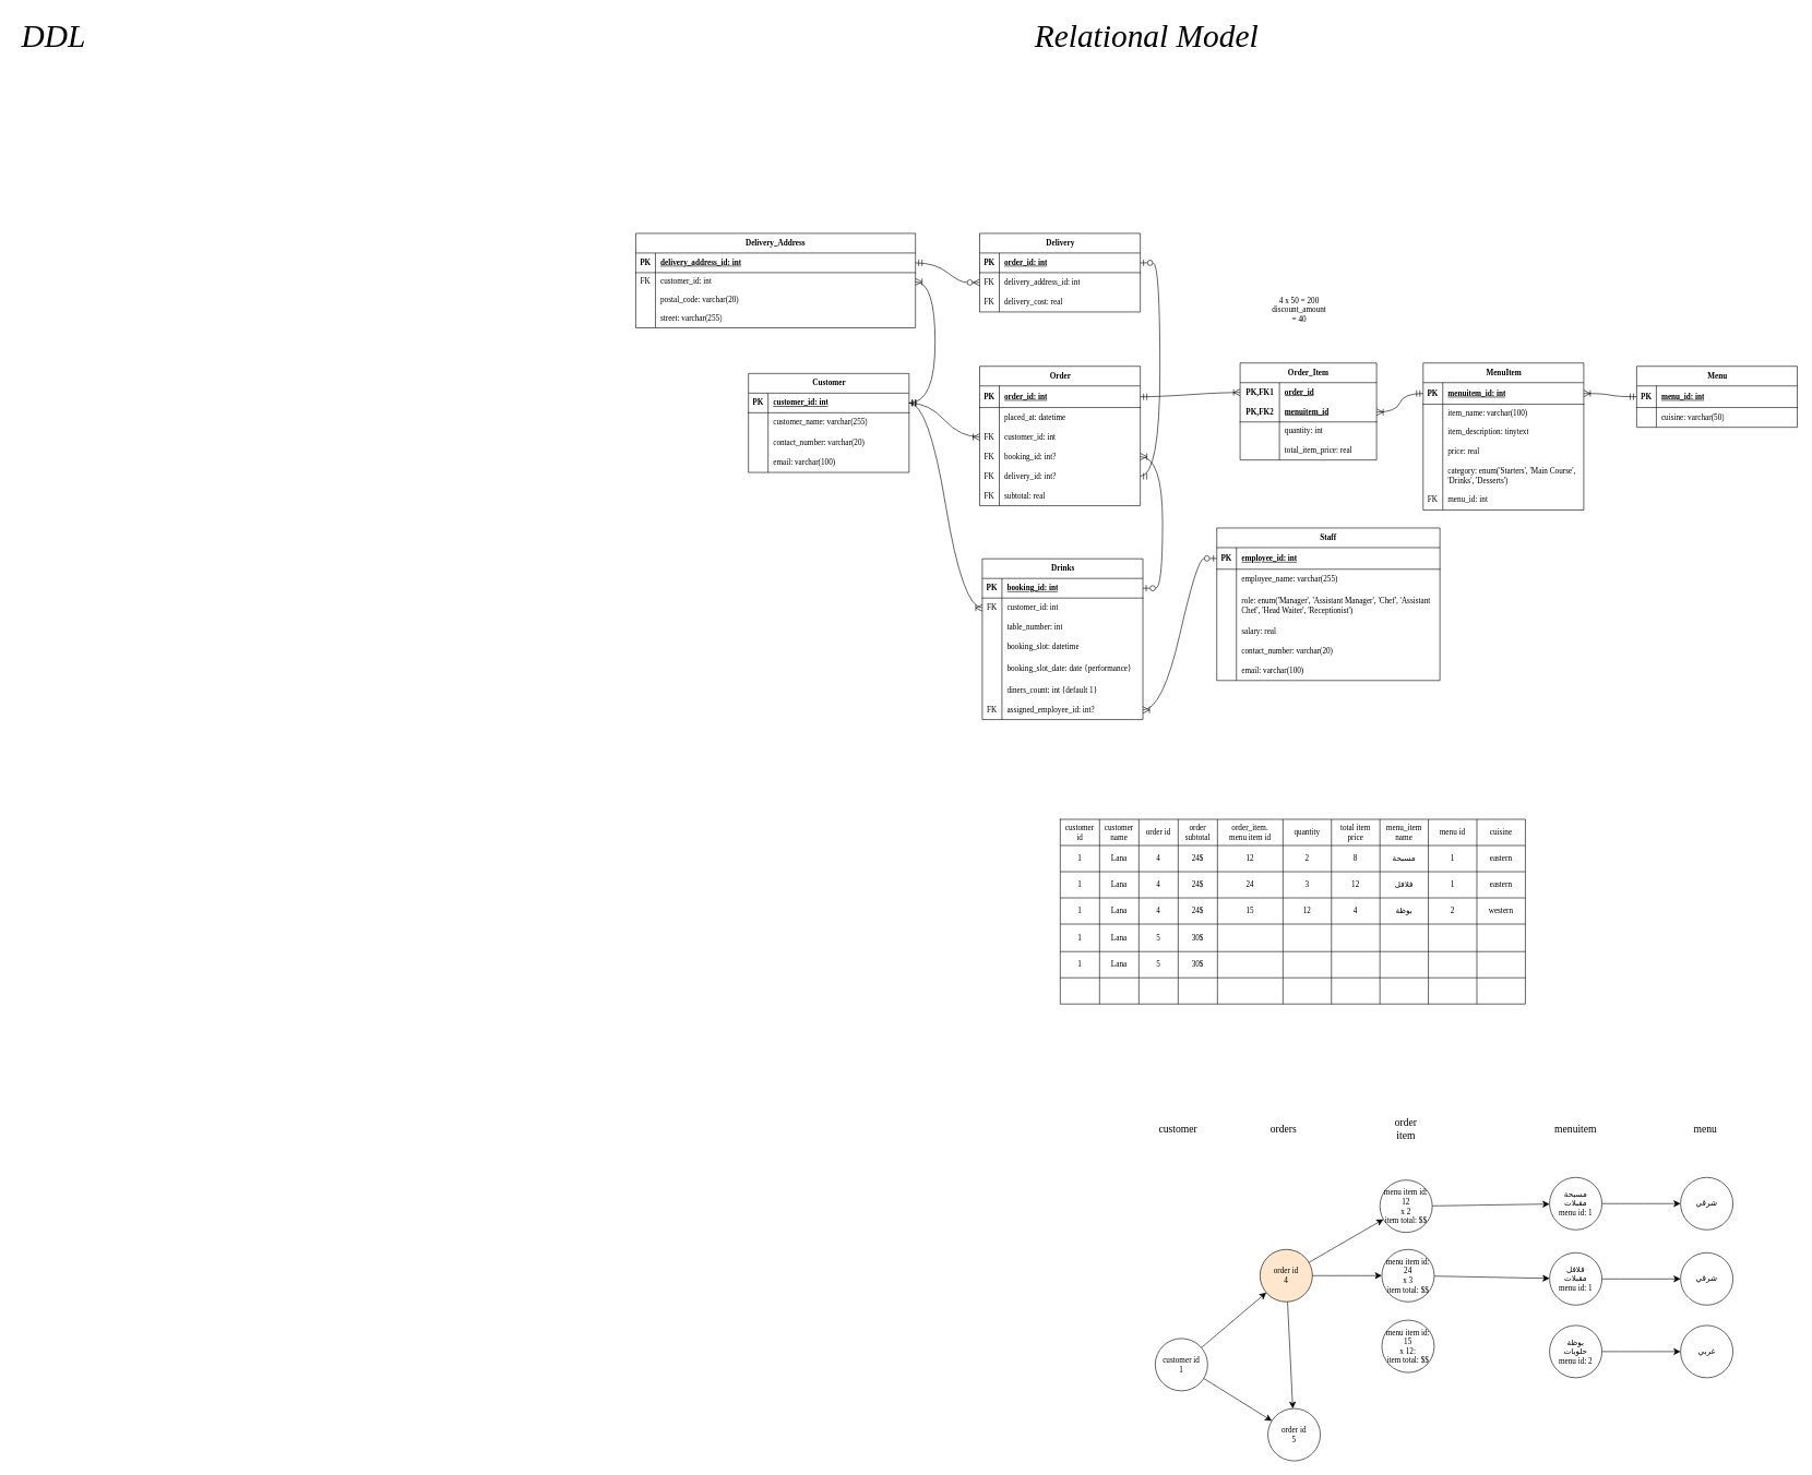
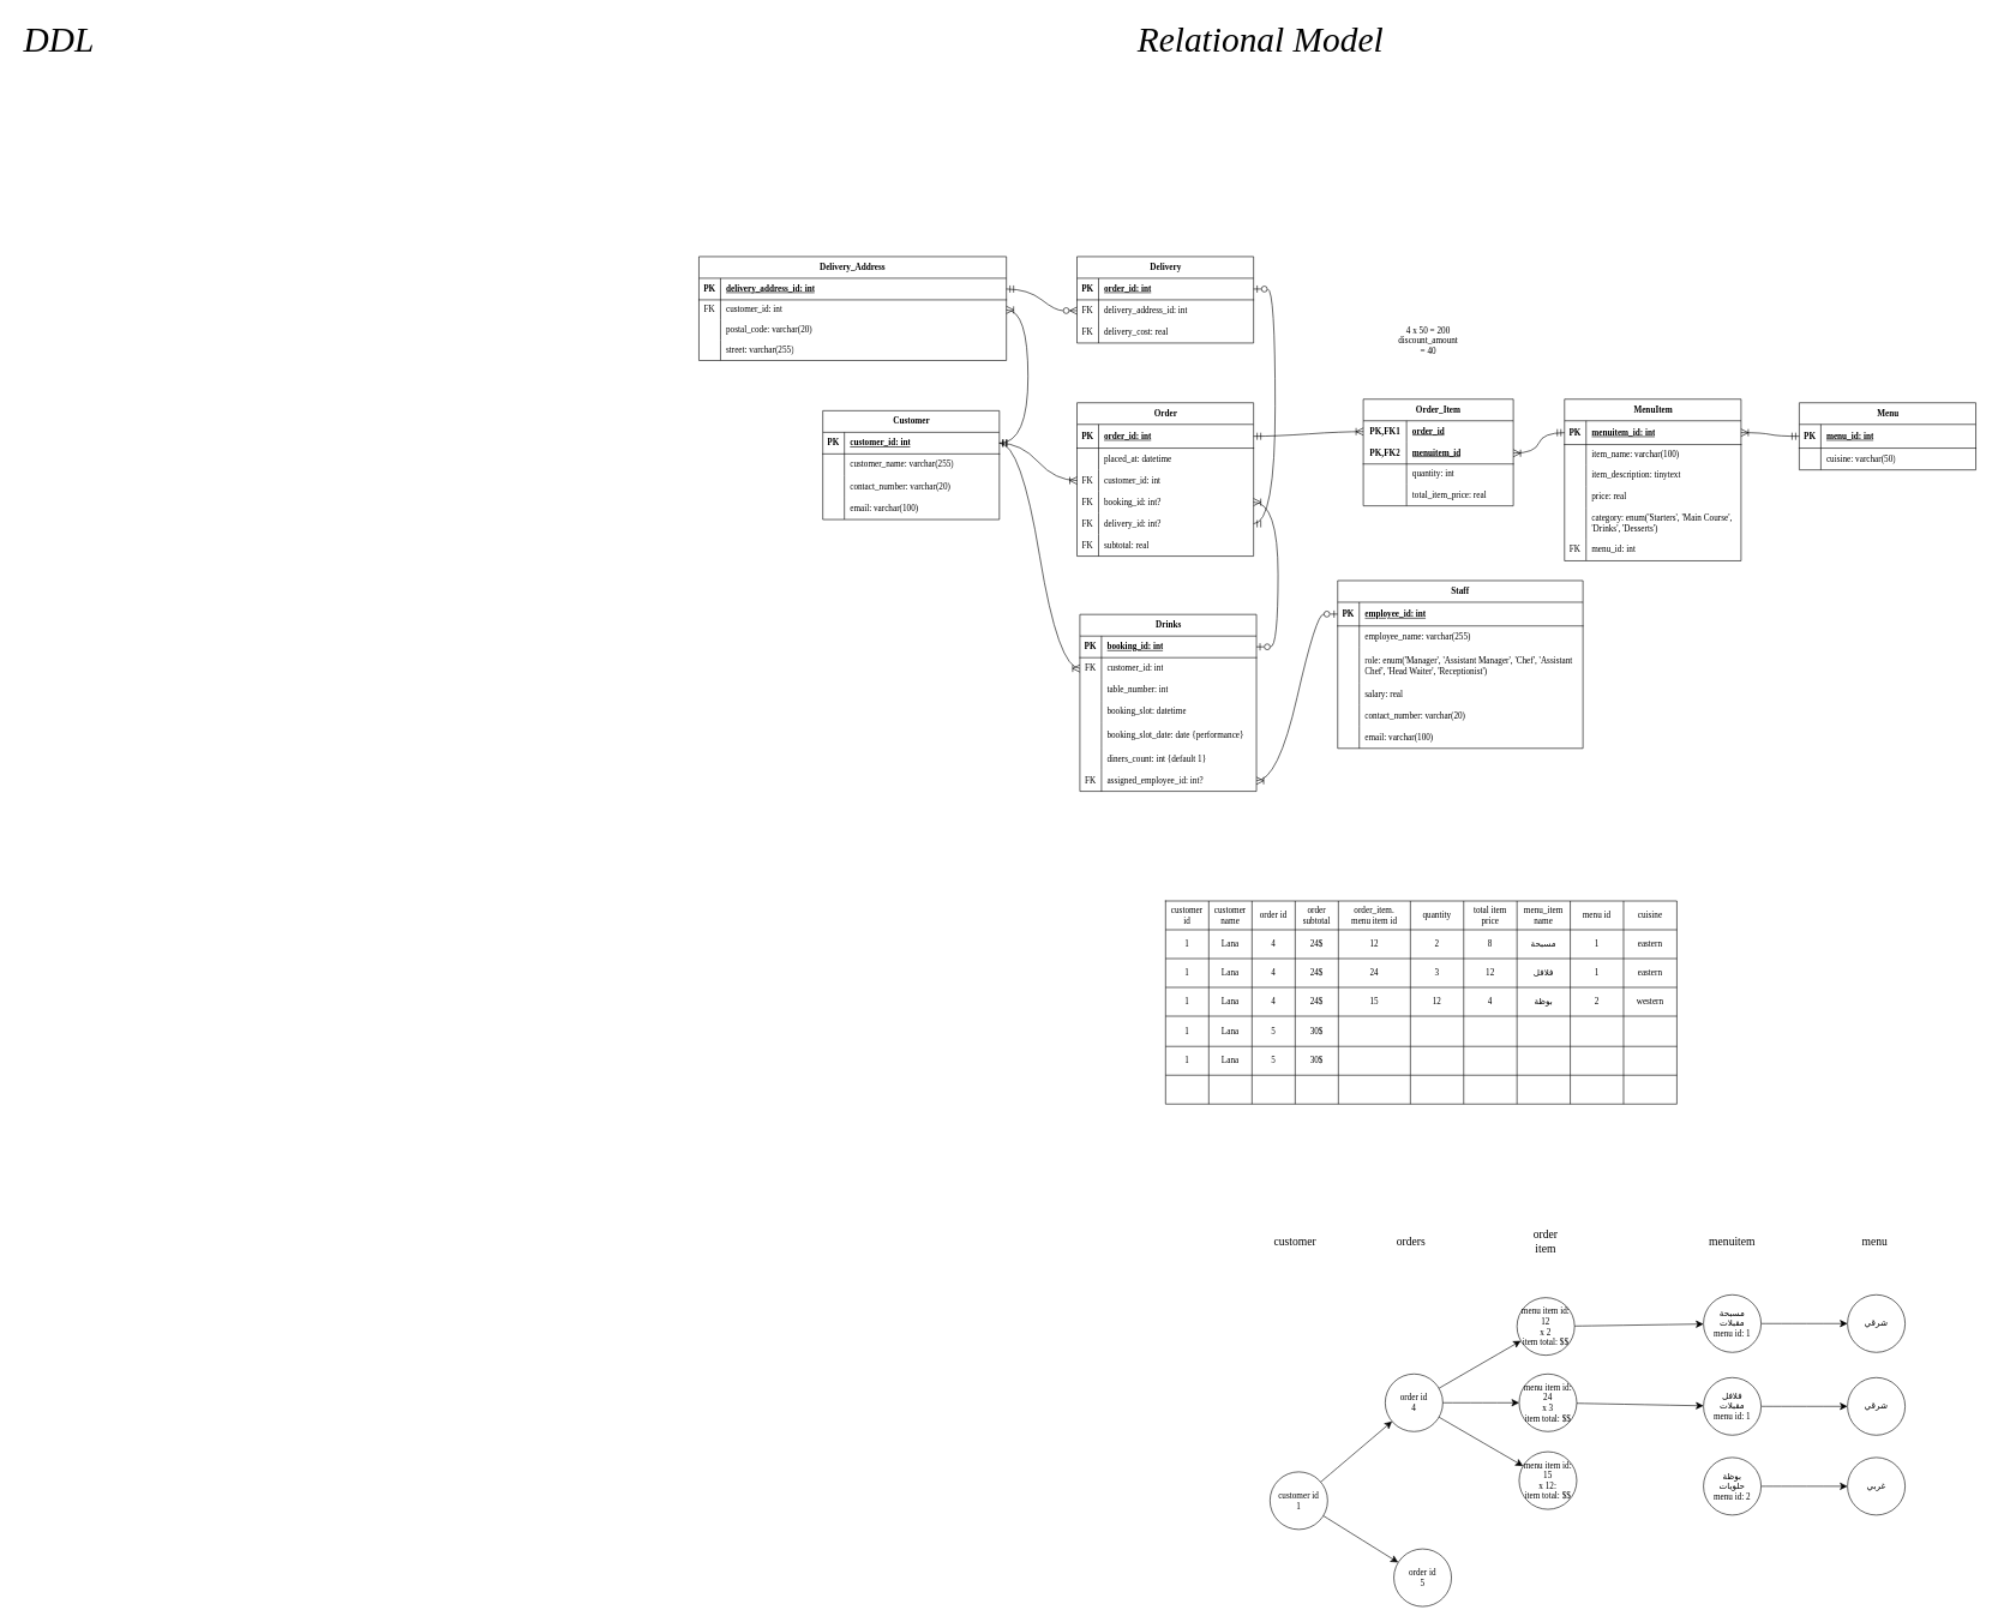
- <mxCell id="233" value="order id&lt;div&gt;4&lt;/div&gt;" style="ellipse;whiteSpace=wrap;html=1;fontFamily=Aldrich;fillColor=#ffe6cc;" vertex="1" parent="1"><mxGeometry x="1923.004" y="1907.995" width="80" height="80" as="geometry" /></mxCell>
+ <mxCell id="233" value="order id&lt;div&gt;4&lt;/div&gt;" style="ellipse;whiteSpace=wrap;html=1;fontFamily=Aldrich;" vertex="1" parent="1"><mxGeometry x="1923.004" y="1907.995" width="80" height="80" as="geometry" /></mxCell>
- <mxCell id="232" style="edgeStyle=none;curved=1;rounded=0;orthogonalLoop=1;jettySize=auto;html=1;fontSize=12;startSize=8;endSize=8;fontFamily=Aldrich;" edge="1" parent="1" source="233" target="234"><mxGeometry relative="1" as="geometry" /></mxCell>
+ <mxCell id="232" style="edgeStyle=none;curved=1;rounded=0;orthogonalLoop=1;jettySize=auto;html=1;fontSize=12;startSize=8;endSize=8;fontFamily=Aldrich;" edge="1" parent="1" source="233" target="238"><mxGeometry relative="1" as="geometry" /></mxCell>
